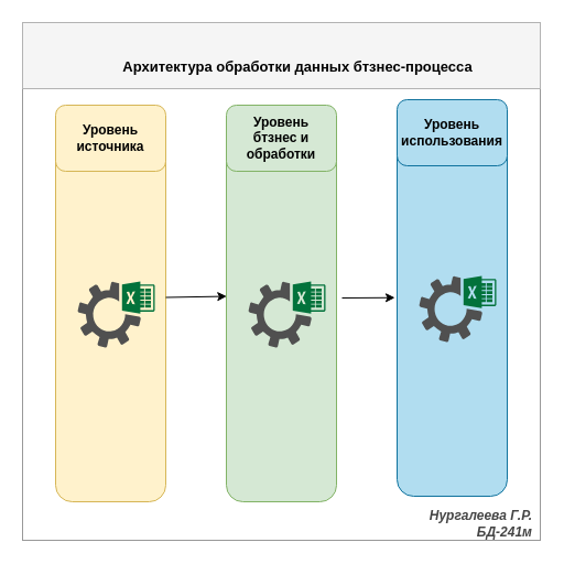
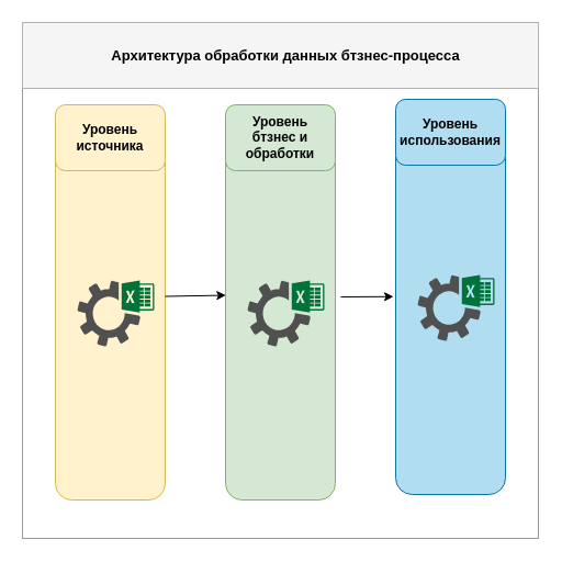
- <mxCell id="10" value="&lt;b&gt;&lt;font style=&quot;font-size: 13px;&quot;&gt;Архитектура обработки данных бтзнес-процесса&lt;/font&gt;&lt;/b&gt;" style="text;html=1;strokeColor=none;fillColor=none;align=center;verticalAlign=middle;whiteSpace=wrap;rounded=0;" vertex="1" parent="1"><mxGeometry x="60" y="45" width="420" height="30" as="geometry" /></mxCell>
+ <mxCell id="10" value="&lt;b&gt;&lt;font style=&quot;font-size: 13px;&quot;&gt;Архитектура обработки данных бтзнес-процесса&lt;/font&gt;&lt;/b&gt;" style="text;html=1;strokeColor=none;fillColor=none;align=center;verticalAlign=middle;whiteSpace=wrap;rounded=0;" vertex="1" parent="1"><mxGeometry x="50" y="35" width="420" height="30" as="geometry" /></mxCell>
- <mxCell id="11" value="&lt;font color=&quot;#454545&quot;&gt;Нургалеева Г.Р.&lt;br&gt;&lt;/font&gt;&lt;div style=&quot;&quot;&gt;&lt;span style=&quot;background-color: initial;&quot;&gt;&lt;font color=&quot;#454545&quot;&gt;БД-241м&lt;/font&gt;&lt;/span&gt;&lt;/div&gt;" style="text;html=1;strokeColor=none;fillColor=none;align=right;verticalAlign=middle;whiteSpace=wrap;rounded=0;fontStyle=3;fontColor=#363636;" vertex="1" parent="1"><mxGeometry x="305" y="460" width="180" height="30" as="geometry" /></mxCell>
